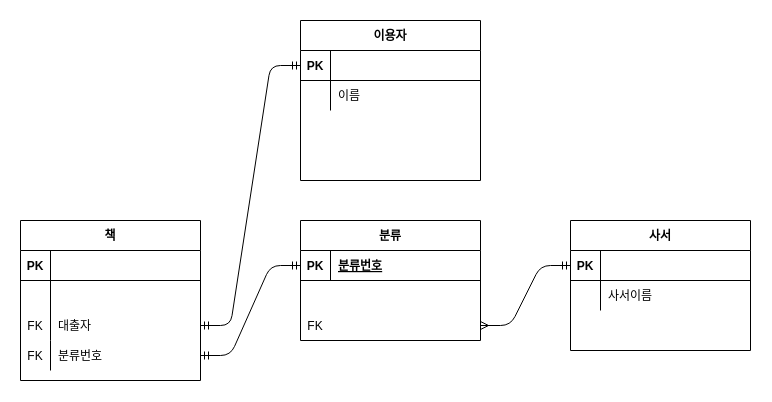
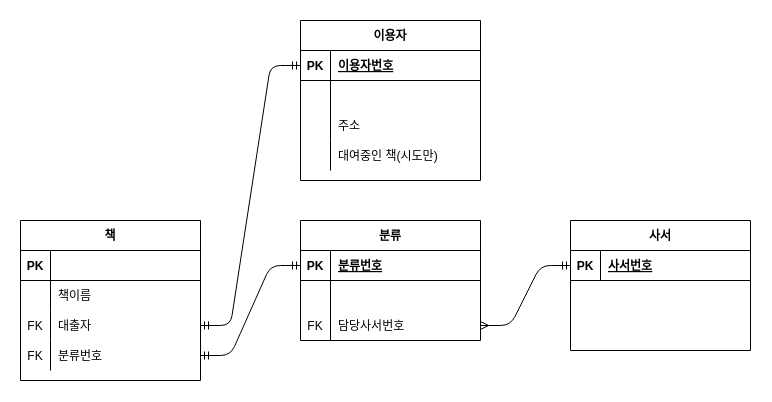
+ <mxCell id="35" value="이용자번호" style="shape=partialRectangle;connectable=0;fillColor=none;top=0;left=0;bottom=0;right=0;align=left;spacingLeft=6;fontStyle=5;overflow=hidden;" parent="33" vertex="1"><mxGeometry x="30" width="150" height="30" as="geometry" /></mxCell>
- <mxCell id="38" value="이름" style="shape=partialRectangle;connectable=0;fillColor=none;top=0;left=0;bottom=0;right=0;align=left;spacingLeft=6;overflow=hidden;" parent="36" vertex="1"><mxGeometry x="30" width="150" height="30" as="geometry" /></mxCell>
+ <mxCell id="41" value="주소" style="shape=partialRectangle;connectable=0;fillColor=none;top=0;left=0;bottom=0;right=0;align=left;spacingLeft=6;overflow=hidden;" parent="39" vertex="1"><mxGeometry x="30" width="150" height="30" as="geometry" /></mxCell>
+ <mxCell id="44" value="대여중인 책(시도만)" style="shape=partialRectangle;connectable=0;fillColor=none;top=0;left=0;bottom=0;right=0;align=left;spacingLeft=6;overflow=hidden;" parent="42" vertex="1"><mxGeometry x="30" width="150" height="30" as="geometry" /></mxCell>
+ <mxCell id="26" value="사서번호" style="shape=partialRectangle;connectable=0;fillColor=none;top=0;left=0;bottom=0;right=0;align=left;spacingLeft=6;fontStyle=5;overflow=hidden;" parent="24" vertex="1"><mxGeometry x="30" width="150" height="30" as="geometry" /></mxCell>
+ <mxCell id="7" value="책이름" style="shape=partialRectangle;connectable=0;fillColor=none;top=0;left=0;bottom=0;right=0;align=left;spacingLeft=6;overflow=hidden;" parent="5" vertex="1"><mxGeometry x="30" width="150" height="30" as="geometry" /></mxCell>
- <mxCell id="29" value="사서이름" style="shape=partialRectangle;connectable=0;fillColor=none;top=0;left=0;bottom=0;right=0;align=left;spacingLeft=6;overflow=hidden;" parent="27" vertex="1"><mxGeometry x="30" width="150" height="30" as="geometry" /></mxCell>
+ <mxCell id="22" value="담당사서번호" style="shape=partialRectangle;connectable=0;fillColor=none;top=0;left=0;bottom=0;right=0;align=left;spacingLeft=6;overflow=hidden;" parent="20" vertex="1"><mxGeometry x="30" width="150" height="30" as="geometry" /></mxCell>
